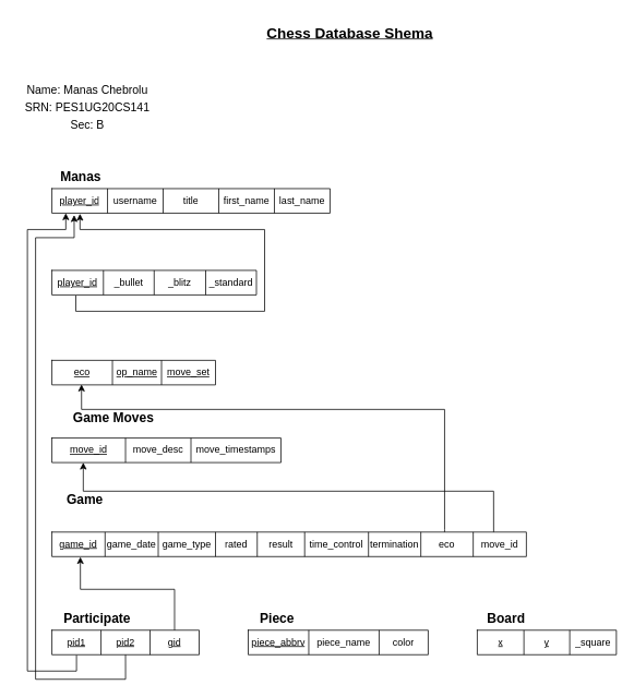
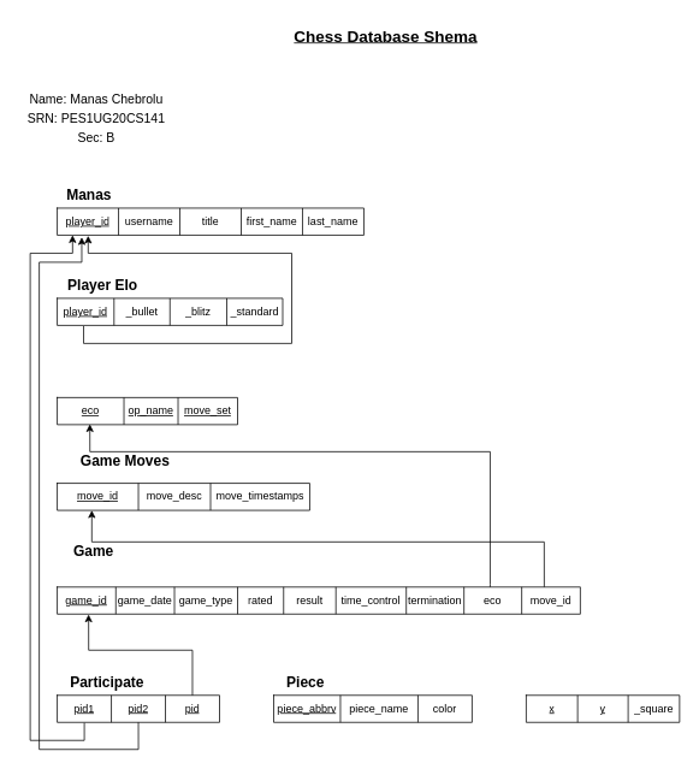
+ <mxCell id="12" value="Player Elo" style="text;html=1;align=center;verticalAlign=middle;resizable=0;points=[];autosize=1;strokeColor=none;fillColor=none;fontSize=16;fontStyle=1" parent="1" vertex="1"><mxGeometry x="62.95" y="300" width="100" height="30" as="geometry" /></mxCell>
- <mxCell id="65" value="Board" style="text;html=1;align=center;verticalAlign=middle;resizable=0;points=[];autosize=1;strokeColor=none;fillColor=none;fontSize=16;fontStyle=1" parent="1" vertex="1"><mxGeometry x="582.95" y="740" width="70" height="30" as="geometry" /></mxCell>
- <mxCell id="49" value="gid" style="shape=partialRectangle;html=1;whiteSpace=wrap;connectable=0;overflow=hidden;fillColor=none;top=0;left=0;bottom=0;right=0;pointerEvents=1;fontStyle=4" parent="46" vertex="1"><mxGeometry x="120" width="60" height="30" as="geometry"><mxRectangle width="60" height="30" as="alternateBounds" /></mxGeometry></mxCell>
+ <mxCell id="49" value="pid" style="shape=partialRectangle;html=1;whiteSpace=wrap;connectable=0;overflow=hidden;fillColor=none;top=0;left=0;bottom=0;right=0;pointerEvents=1;fontStyle=4" parent="46" vertex="1"><mxGeometry x="120" width="60" height="30" as="geometry"><mxRectangle width="60" height="30" as="alternateBounds" /></mxGeometry></mxCell>
